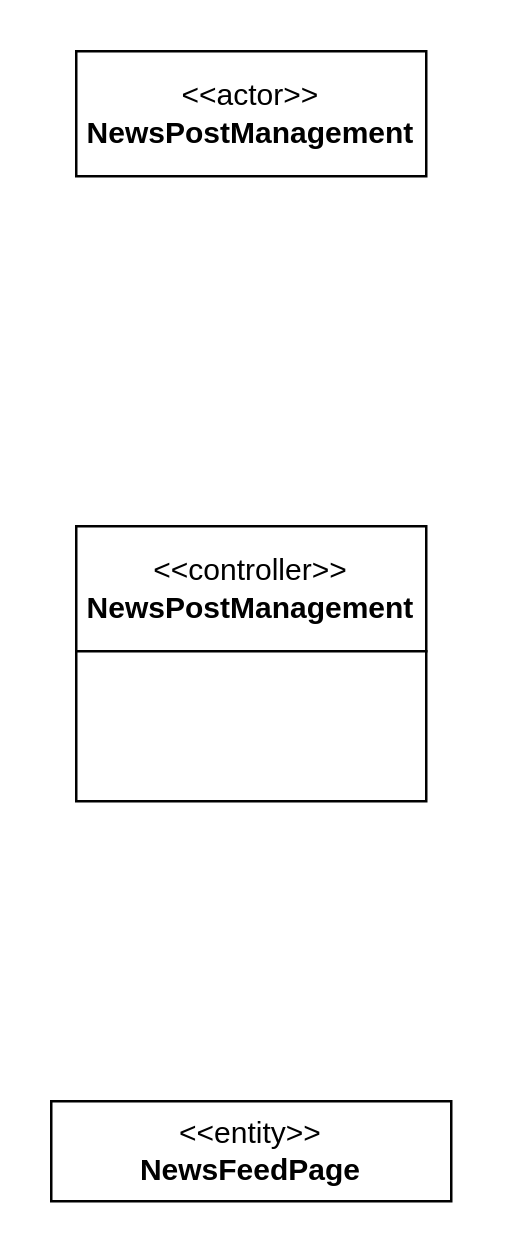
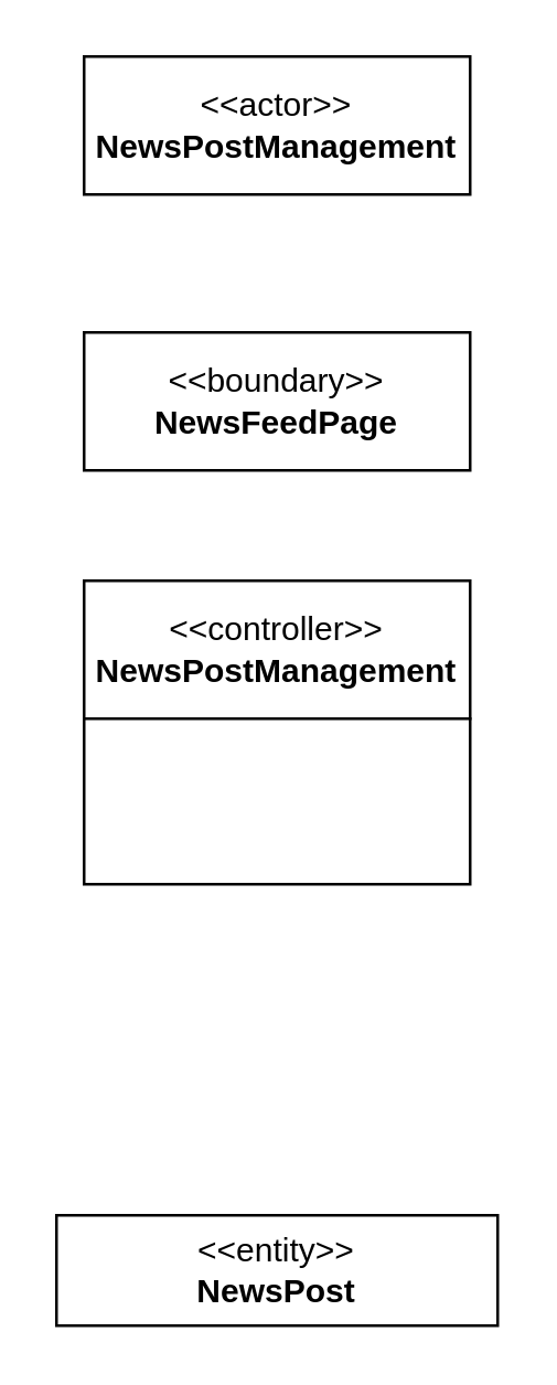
+ <mxCell id="3" value="&amp;lt;&amp;lt;boundary&amp;gt;&amp;gt;&lt;br&gt;&lt;b&gt;NewsFeedPage&lt;/b&gt;" style="rounded=0;whiteSpace=wrap;html=1;" vertex="1" parent="1"><mxGeometry x="30" y="120" width="140" height="50" as="geometry" /></mxCell>
- <mxCell id="4" value="&amp;lt;&amp;lt;entity&amp;gt;&amp;gt;&lt;br&gt;&lt;b&gt;NewsFeedPage&lt;/b&gt;" style="rounded=0;whiteSpace=wrap;html=1;" vertex="1" parent="1"><mxGeometry x="20" y="440" width="160" height="40" as="geometry" /></mxCell>
+ <mxCell id="4" value="&amp;lt;&amp;lt;entity&amp;gt;&amp;gt;&lt;br&gt;&lt;b&gt;NewsPost&lt;/b&gt;" style="rounded=0;whiteSpace=wrap;html=1;" vertex="1" parent="1"><mxGeometry x="20" y="440" width="160" height="40" as="geometry" /></mxCell>
